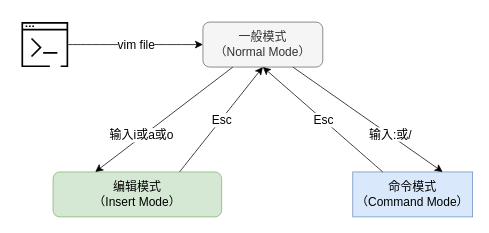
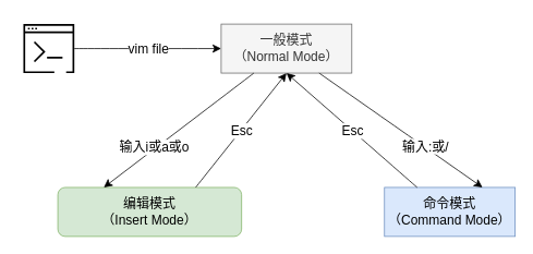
- <mxCell id="2" value="一般模式&lt;br&gt;（Normal Mode）" style="rounded=1;whiteSpace=wrap;html=1;fontSize=16;fillColor=#f5f5f5;fontColor=#333333;strokeColor=#666666;" vertex="1" parent="1"><mxGeometry x="270" y="29" width="160" height="60" as="geometry" /></mxCell>
+ <mxCell id="2" value="一般模式&lt;br&gt;（Normal Mode）" style="whiteSpace=wrap;html=1;fontSize=16;fillColor=#f5f5f5;fontColor=#333333;strokeColor=#666666;rounded=0;" vertex="1" parent="1"><mxGeometry x="270" y="29" width="160" height="60" as="geometry" /></mxCell>
